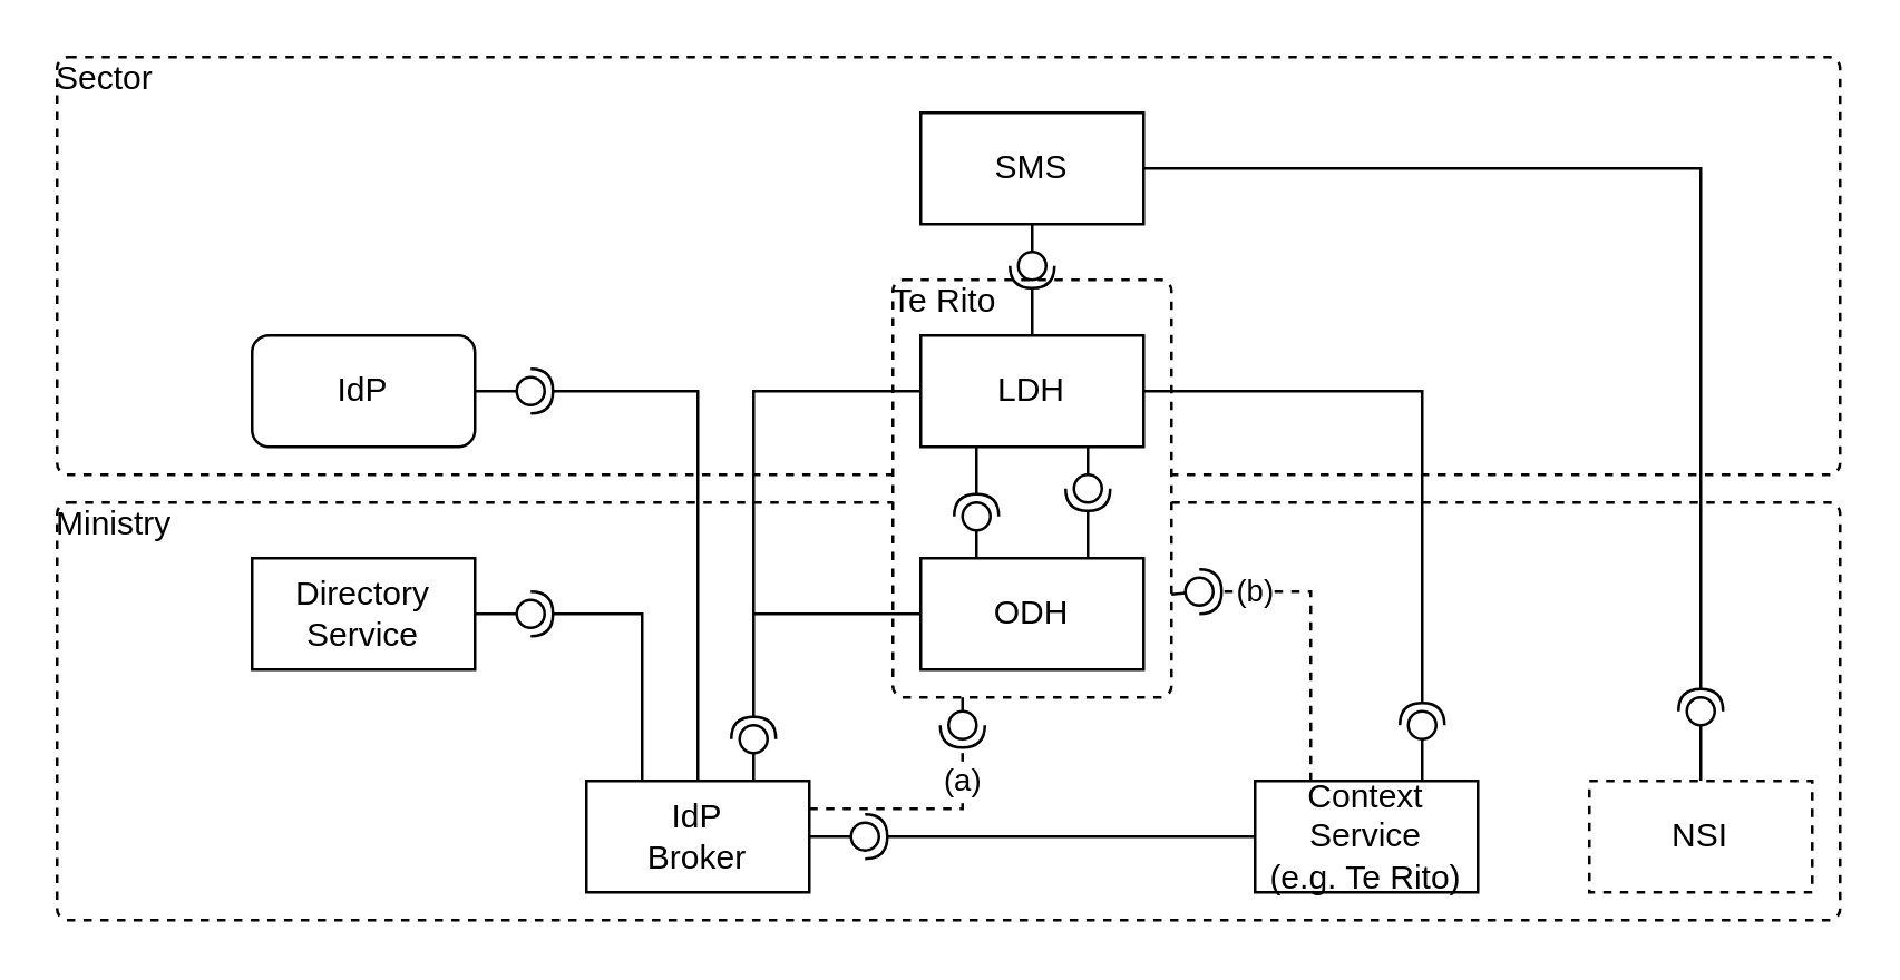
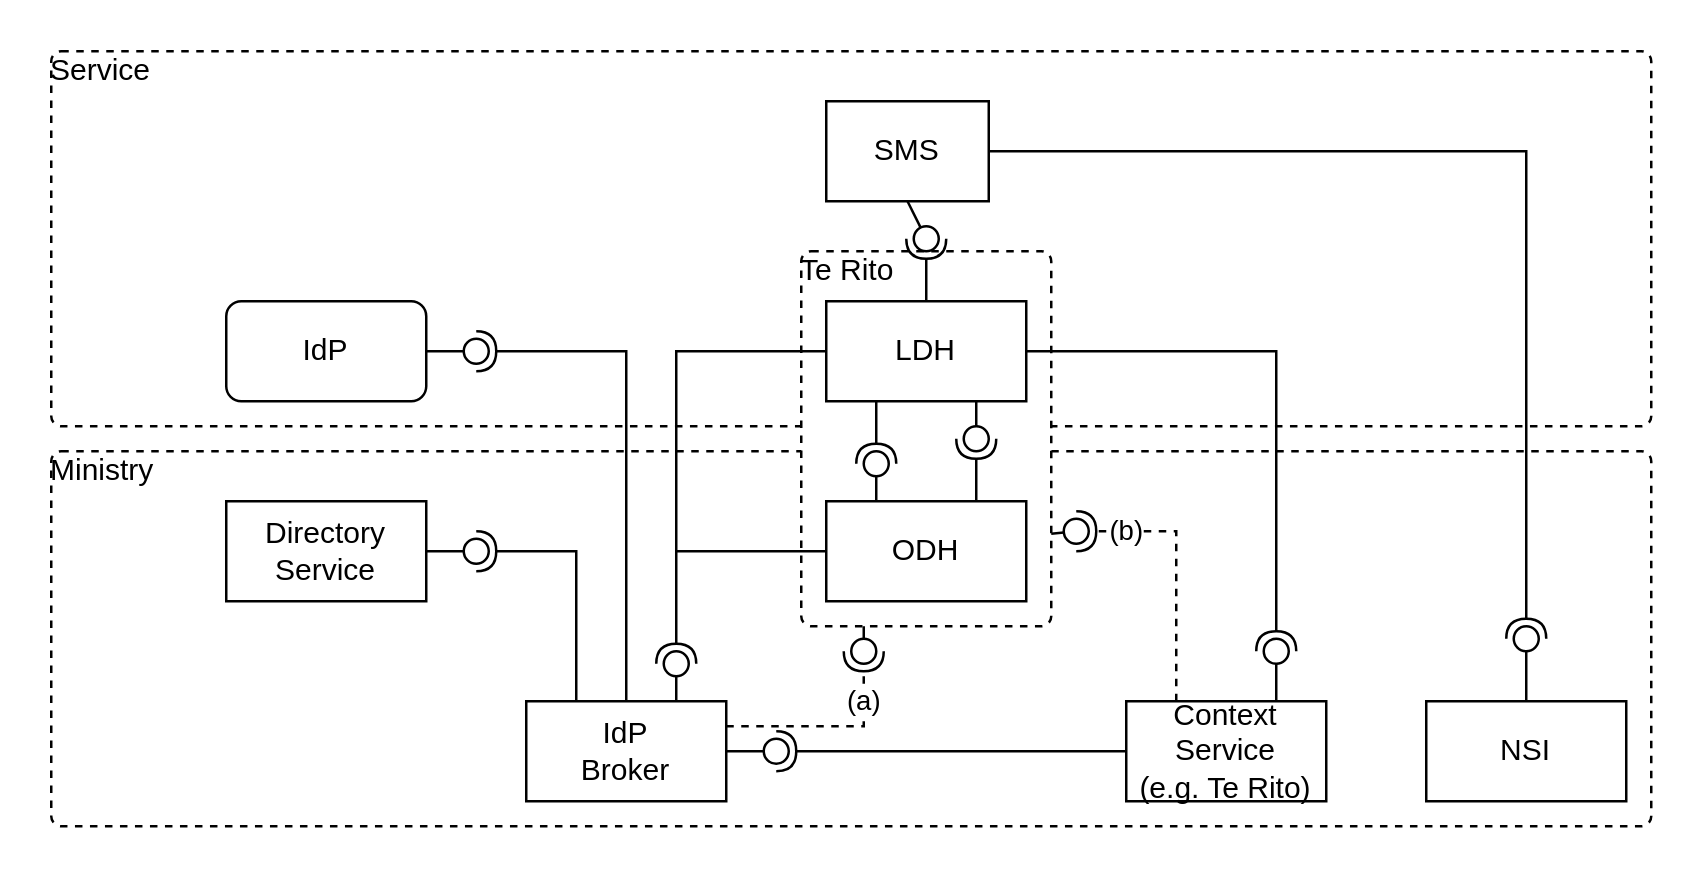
- <mxCell id="4" value="Sector" style="rounded=1;whiteSpace=wrap;html=1;dashed=1;container=1;collapsible=0;recursiveResize=0;align=left;verticalAlign=top;spacing=0;spacingTop=-4;arcSize=8;absoluteArcSize=1;" parent="2" vertex="1"><mxGeometry x="20" y="20" width="640" height="150" as="geometry" /></mxCell>
+ <mxCell id="4" value="Service" style="rounded=1;whiteSpace=wrap;html=1;dashed=1;container=1;collapsible=0;recursiveResize=0;align=left;verticalAlign=top;spacing=0;spacingTop=-4;arcSize=8;absoluteArcSize=1;" parent="2" vertex="1"><mxGeometry x="20" y="20" width="640" height="150" as="geometry" /></mxCell>
- <mxCell id="29" value="SMS" style="rounded=0;whiteSpace=wrap;html=1;" parent="5" vertex="1"><mxGeometry x="330" y="40" width="80" height="40" as="geometry" /></mxCell>
+ <mxCell id="29" value="SMS" style="rounded=0;whiteSpace=wrap;html=1;" parent="5" vertex="1"><mxGeometry x="330" y="40" width="65" height="40" as="geometry" /></mxCell>
- <mxCell id="28" value="NSI" style="rounded=0;whiteSpace=wrap;html=1;dashed=1;" parent="5" vertex="1"><mxGeometry x="570" y="280" width="80" height="40" as="geometry" /></mxCell>
+ <mxCell id="28" value="NSI" style="rounded=0;whiteSpace=wrap;html=1;" parent="5" vertex="1"><mxGeometry x="570" y="280" width="80" height="40" as="geometry" /></mxCell>
